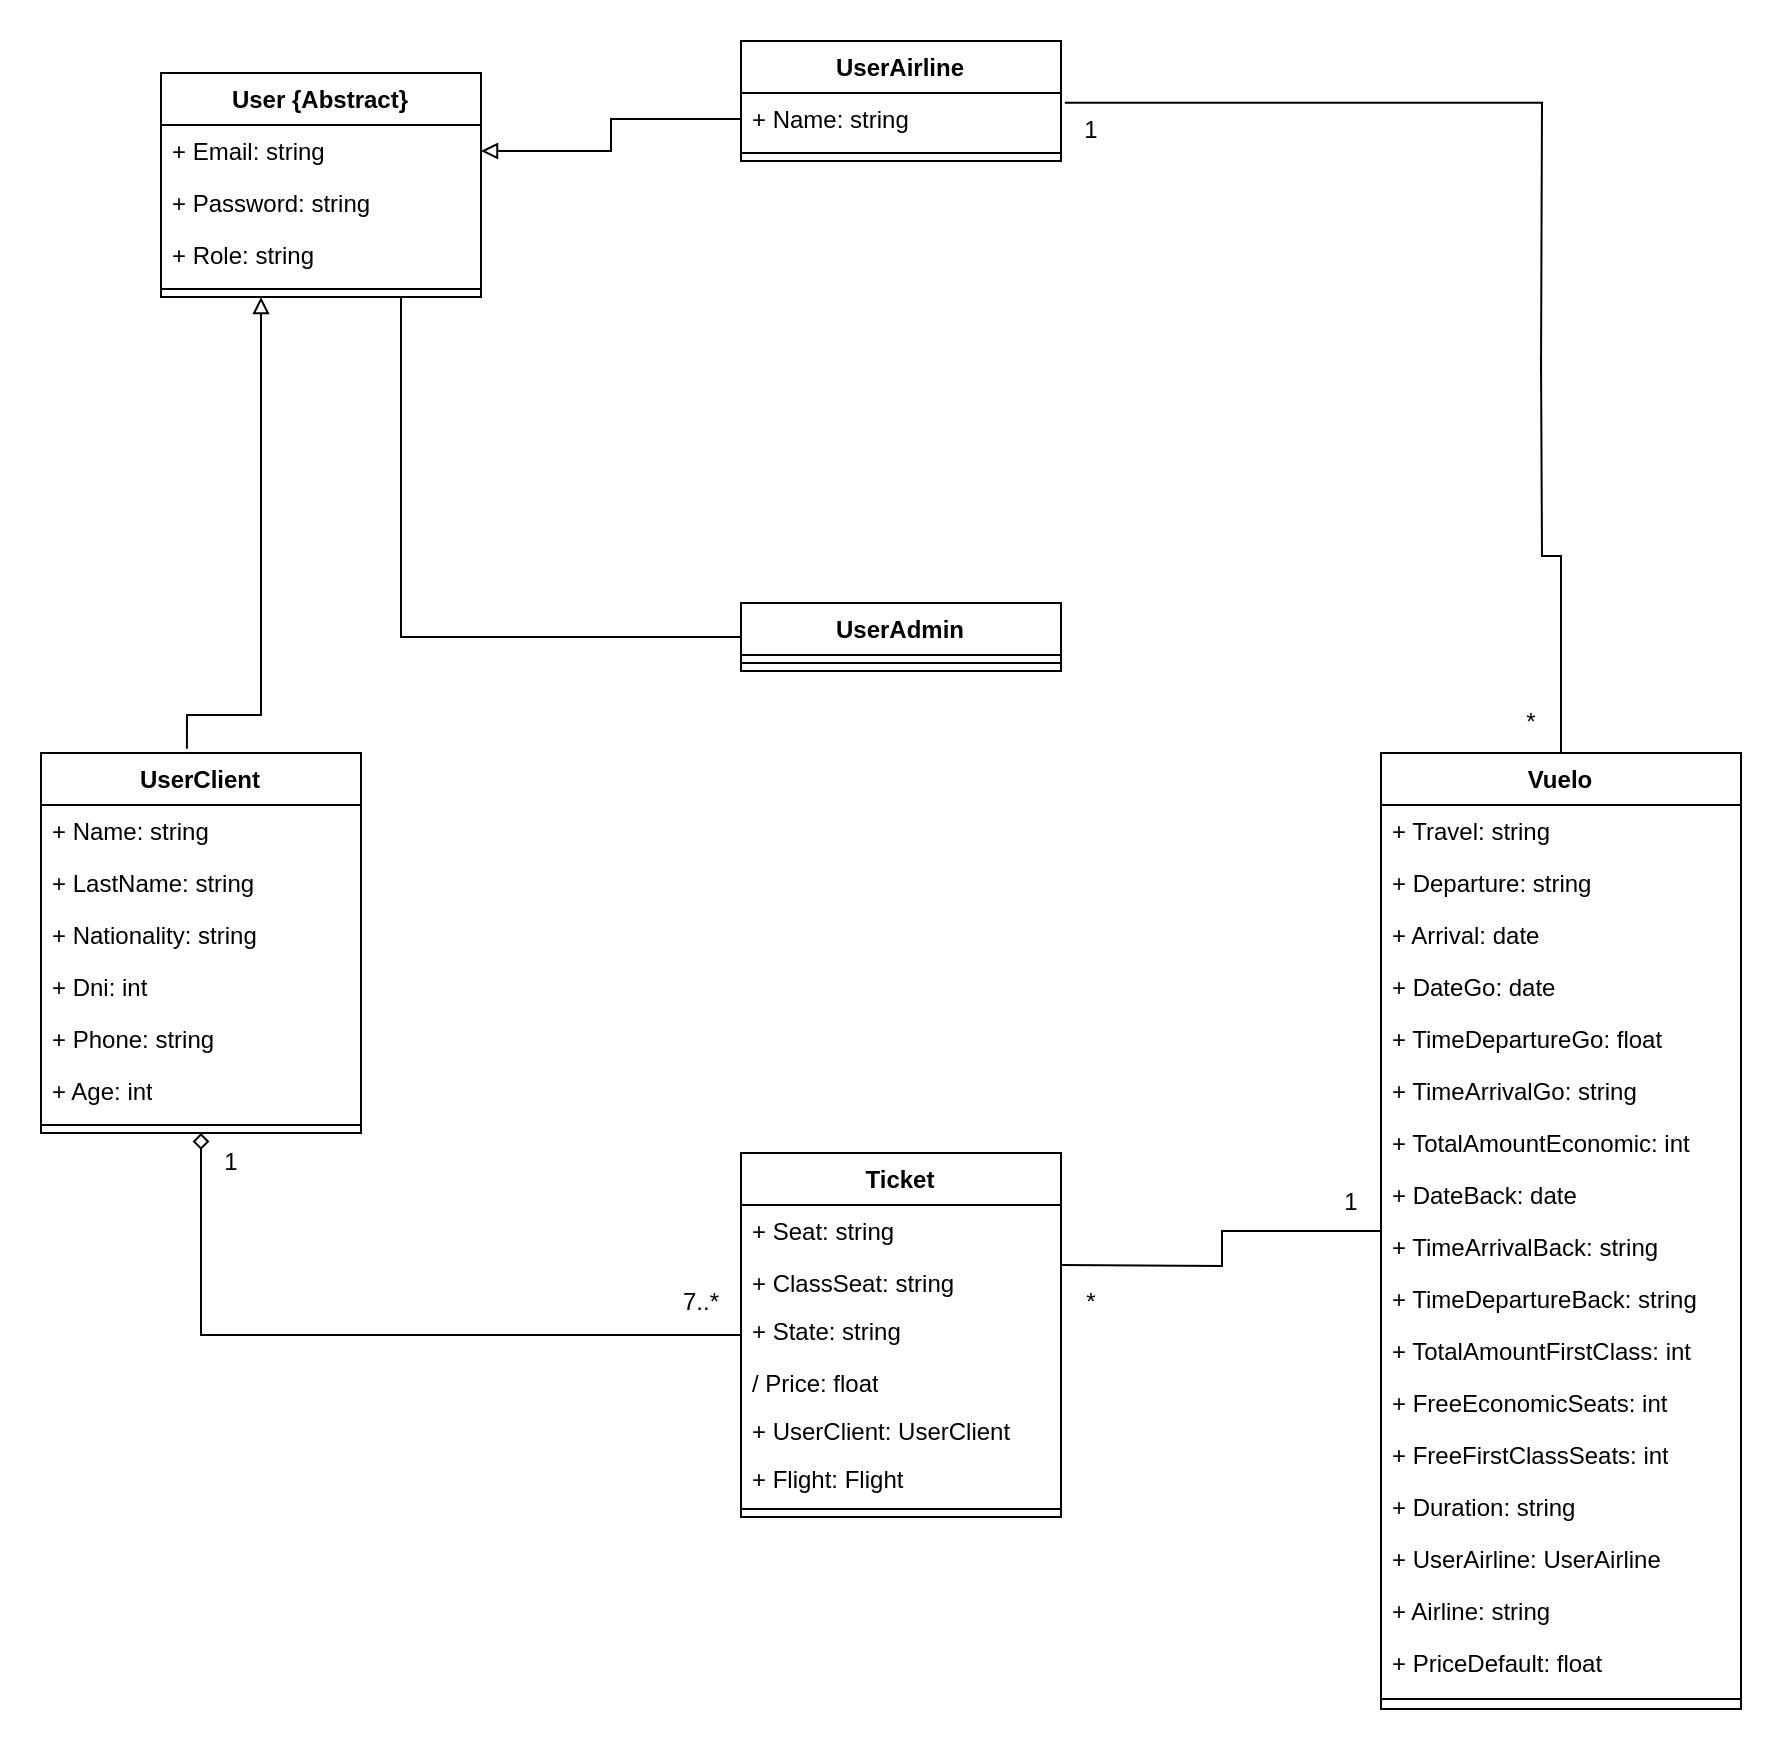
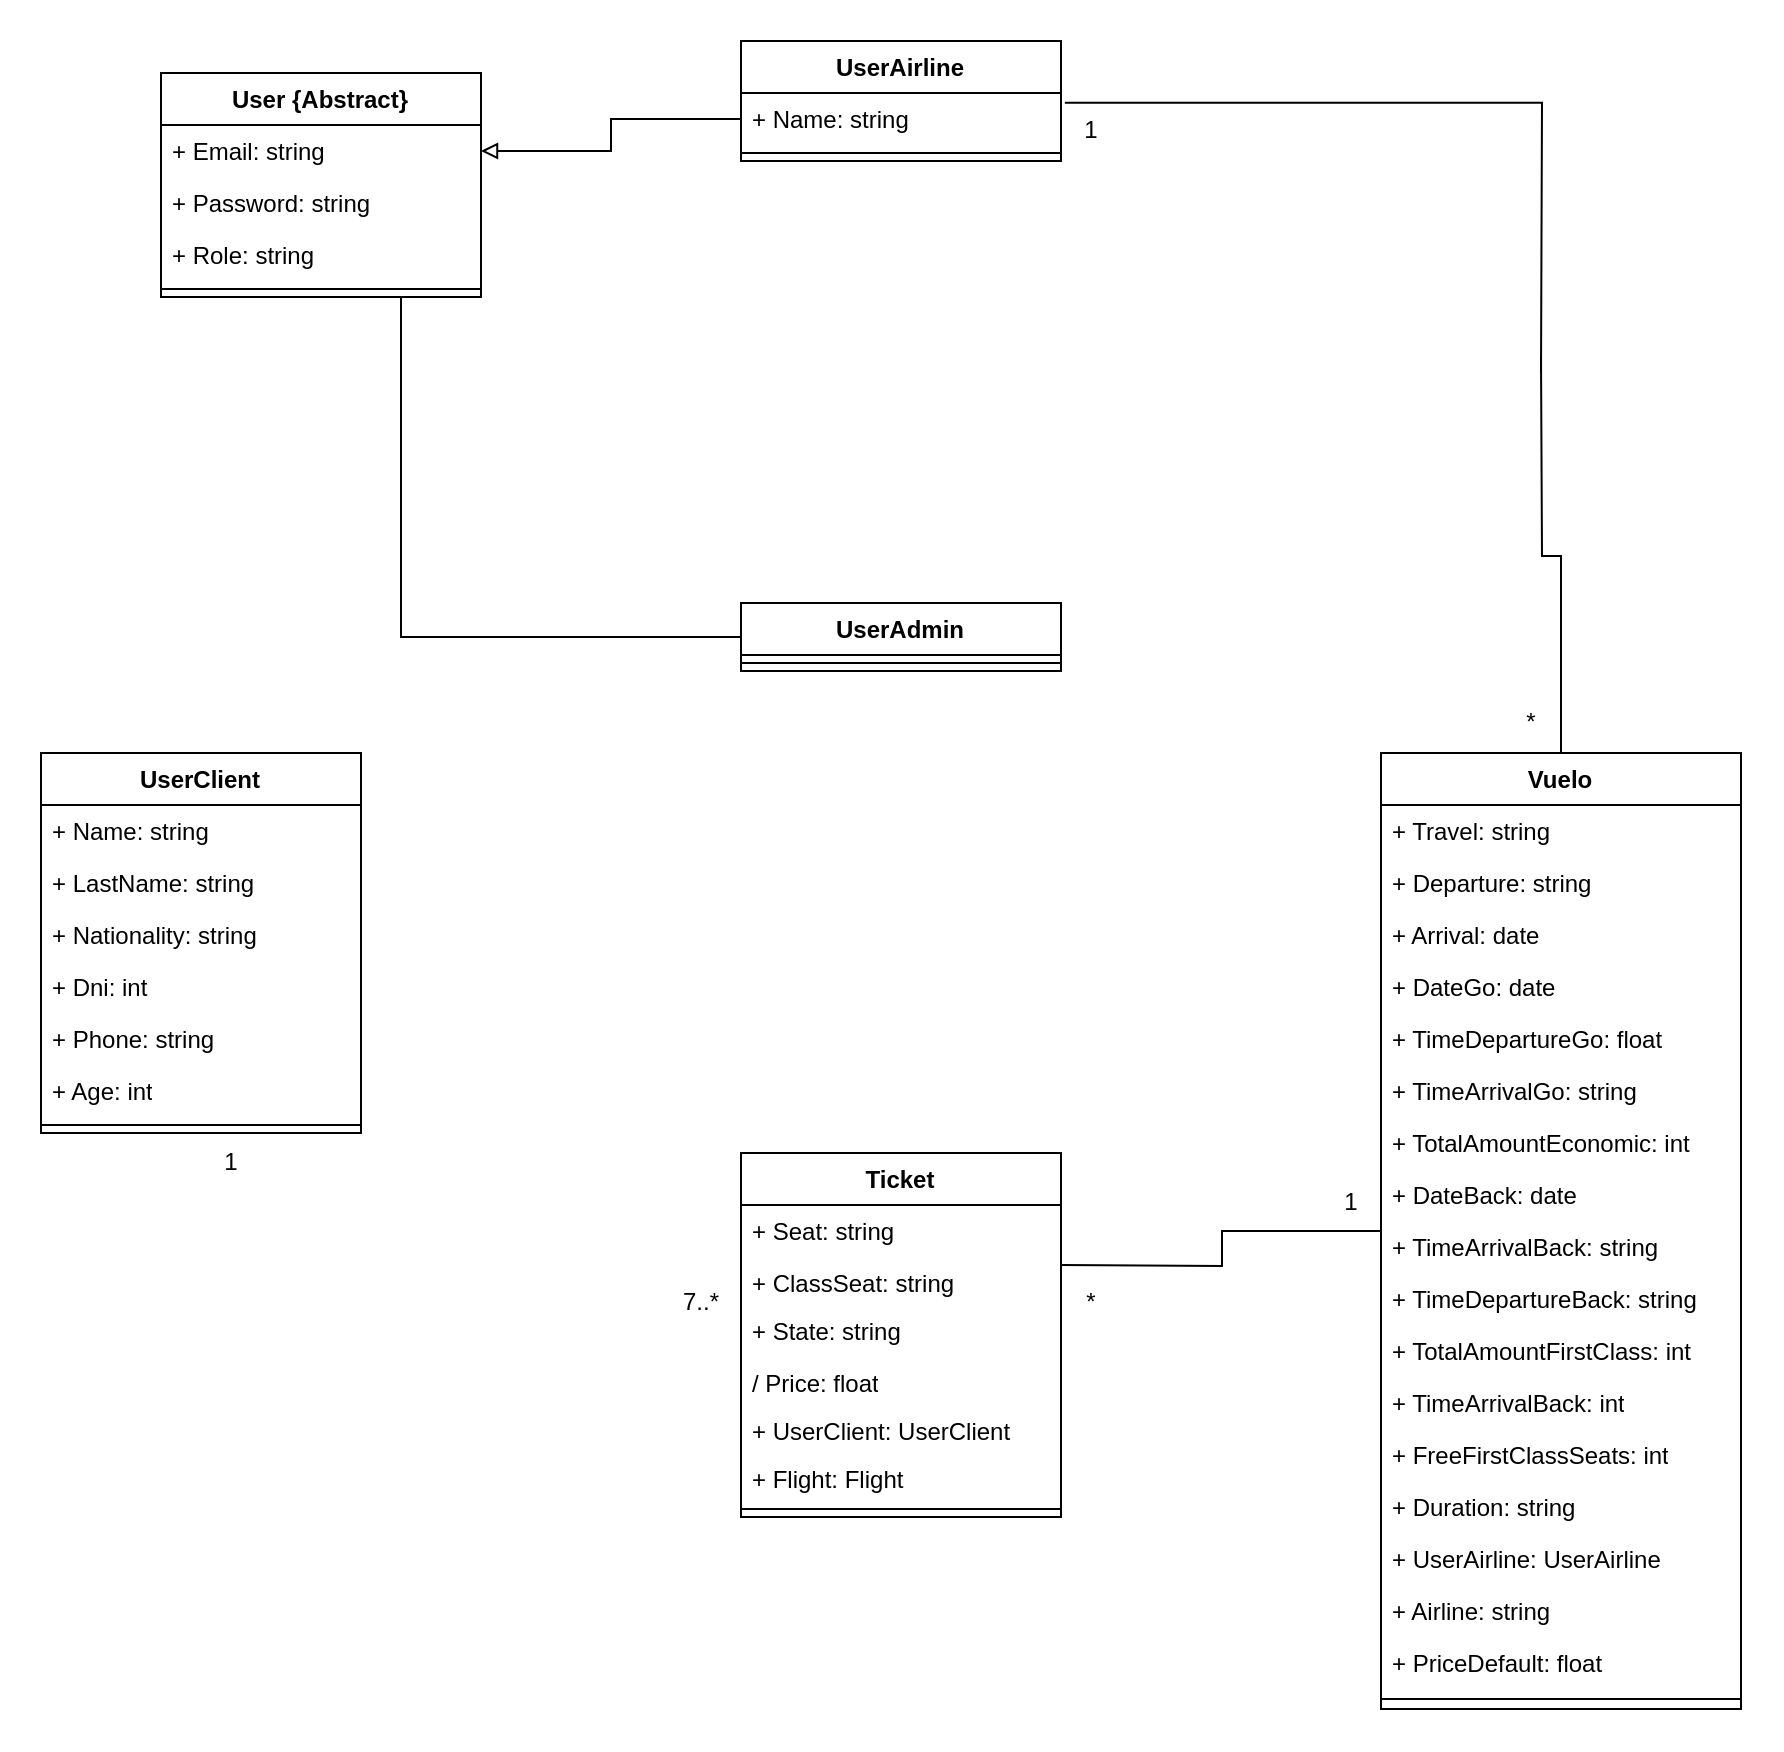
- <mxCell id="56" style="edgeStyle=orthogonalEdgeStyle;rounded=0;orthogonalLoop=1;jettySize=auto;html=1;entryX=0.456;entryY=-0.011;entryDx=0;entryDy=0;entryPerimeter=0;endArrow=none;endFill=0;startArrow=block;startFill=0;" parent="1" source="2" target="41" edge="1"><mxGeometry relative="1" as="geometry"><Array as="points"><mxPoint x="130" y="357" /><mxPoint x="93" y="357" /></Array></mxGeometry></mxCell>
- <mxCell id="7" style="edgeStyle=orthogonalEdgeStyle;rounded=0;orthogonalLoop=1;jettySize=auto;html=1;entryX=0.5;entryY=1;entryDx=0;entryDy=0;endArrow=diamond;endFill=0;" parent="1" source="8" target="41" edge="1"><mxGeometry relative="1" as="geometry" /></mxCell>
- <mxCell id="29" value="+ FreeEconomicSeats: int" style="text;strokeColor=none;fillColor=none;align=left;verticalAlign=top;spacingLeft=4;spacingRight=4;overflow=hidden;rotatable=0;points=[[0,0.5],[1,0.5]];portConstraint=eastwest;whiteSpace=wrap;html=1;" parent="17" vertex="1"><mxGeometry y="312" width="180" height="26" as="geometry" /></mxCell>
+ <mxCell id="29" value="+ TimeArrivalBack: int" style="text;strokeColor=none;fillColor=none;align=left;verticalAlign=top;spacingLeft=4;spacingRight=4;overflow=hidden;rotatable=0;points=[[0,0.5],[1,0.5]];portConstraint=eastwest;whiteSpace=wrap;html=1;" parent="17" vertex="1"><mxGeometry y="312" width="180" height="26" as="geometry" /></mxCell>
